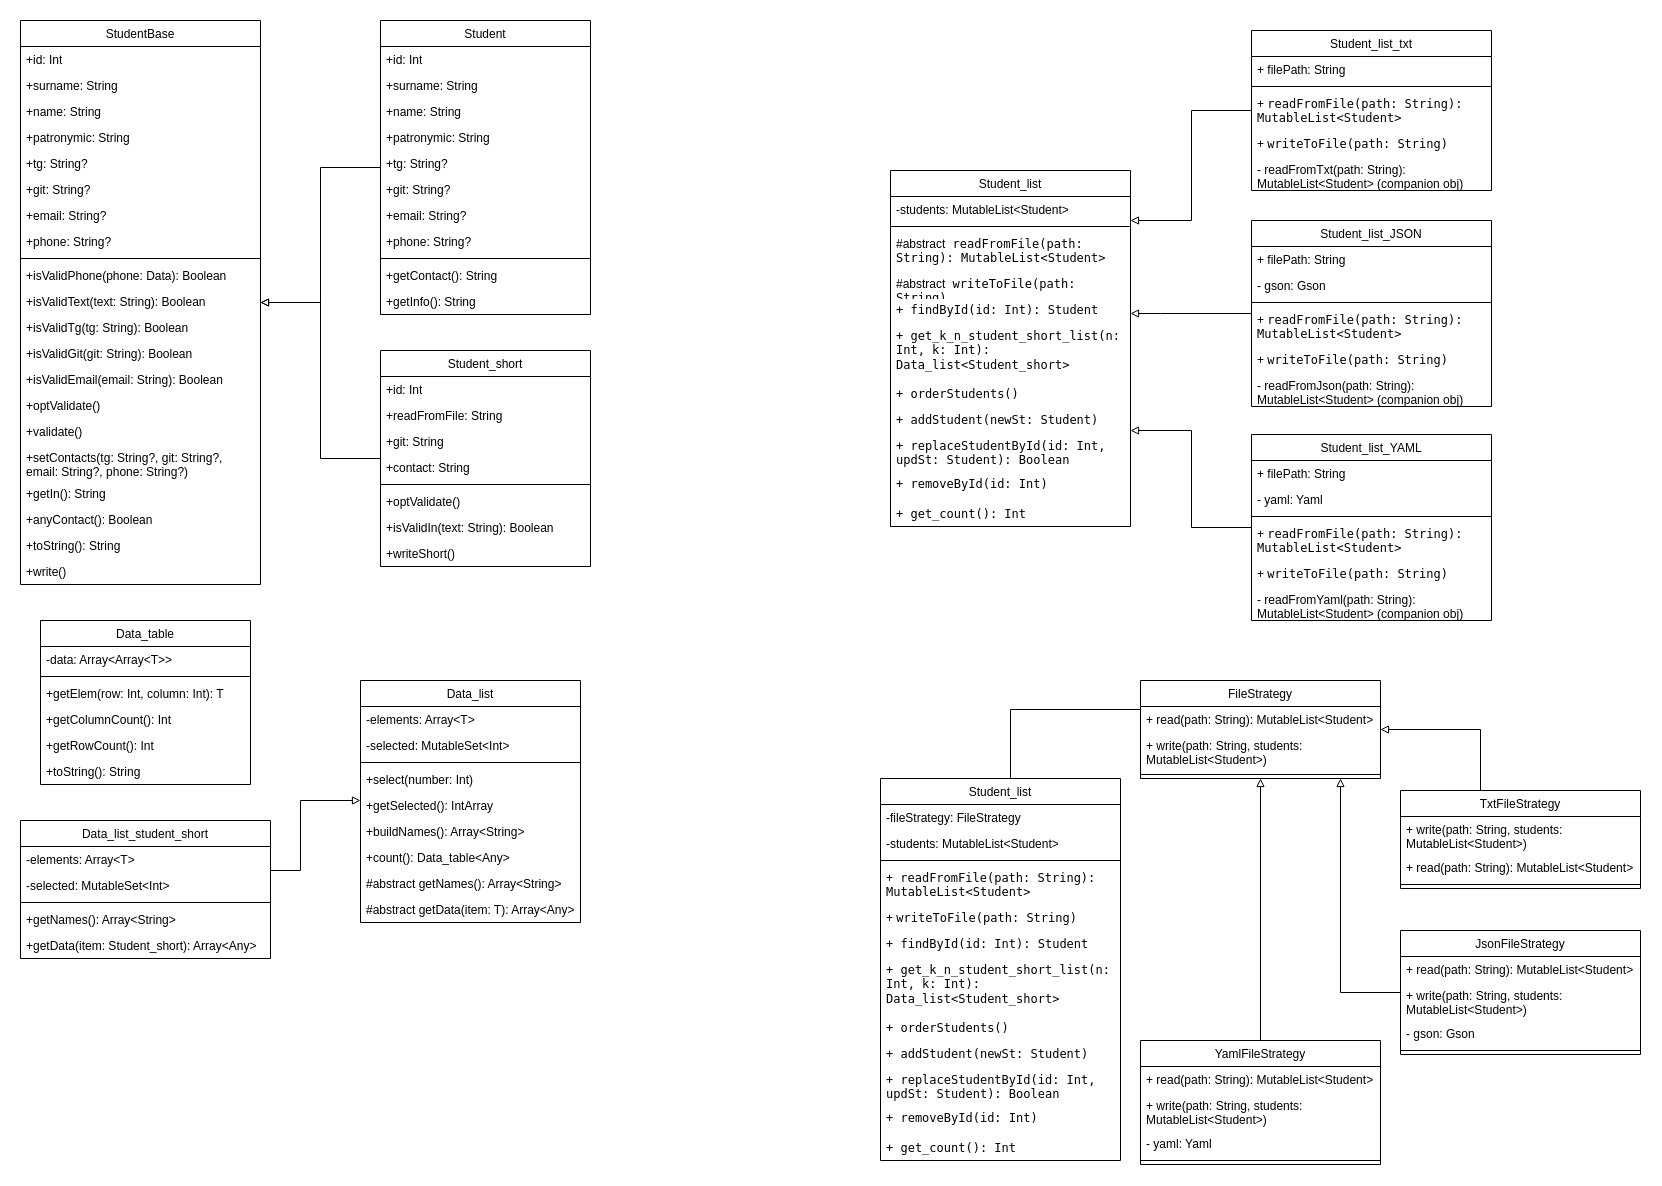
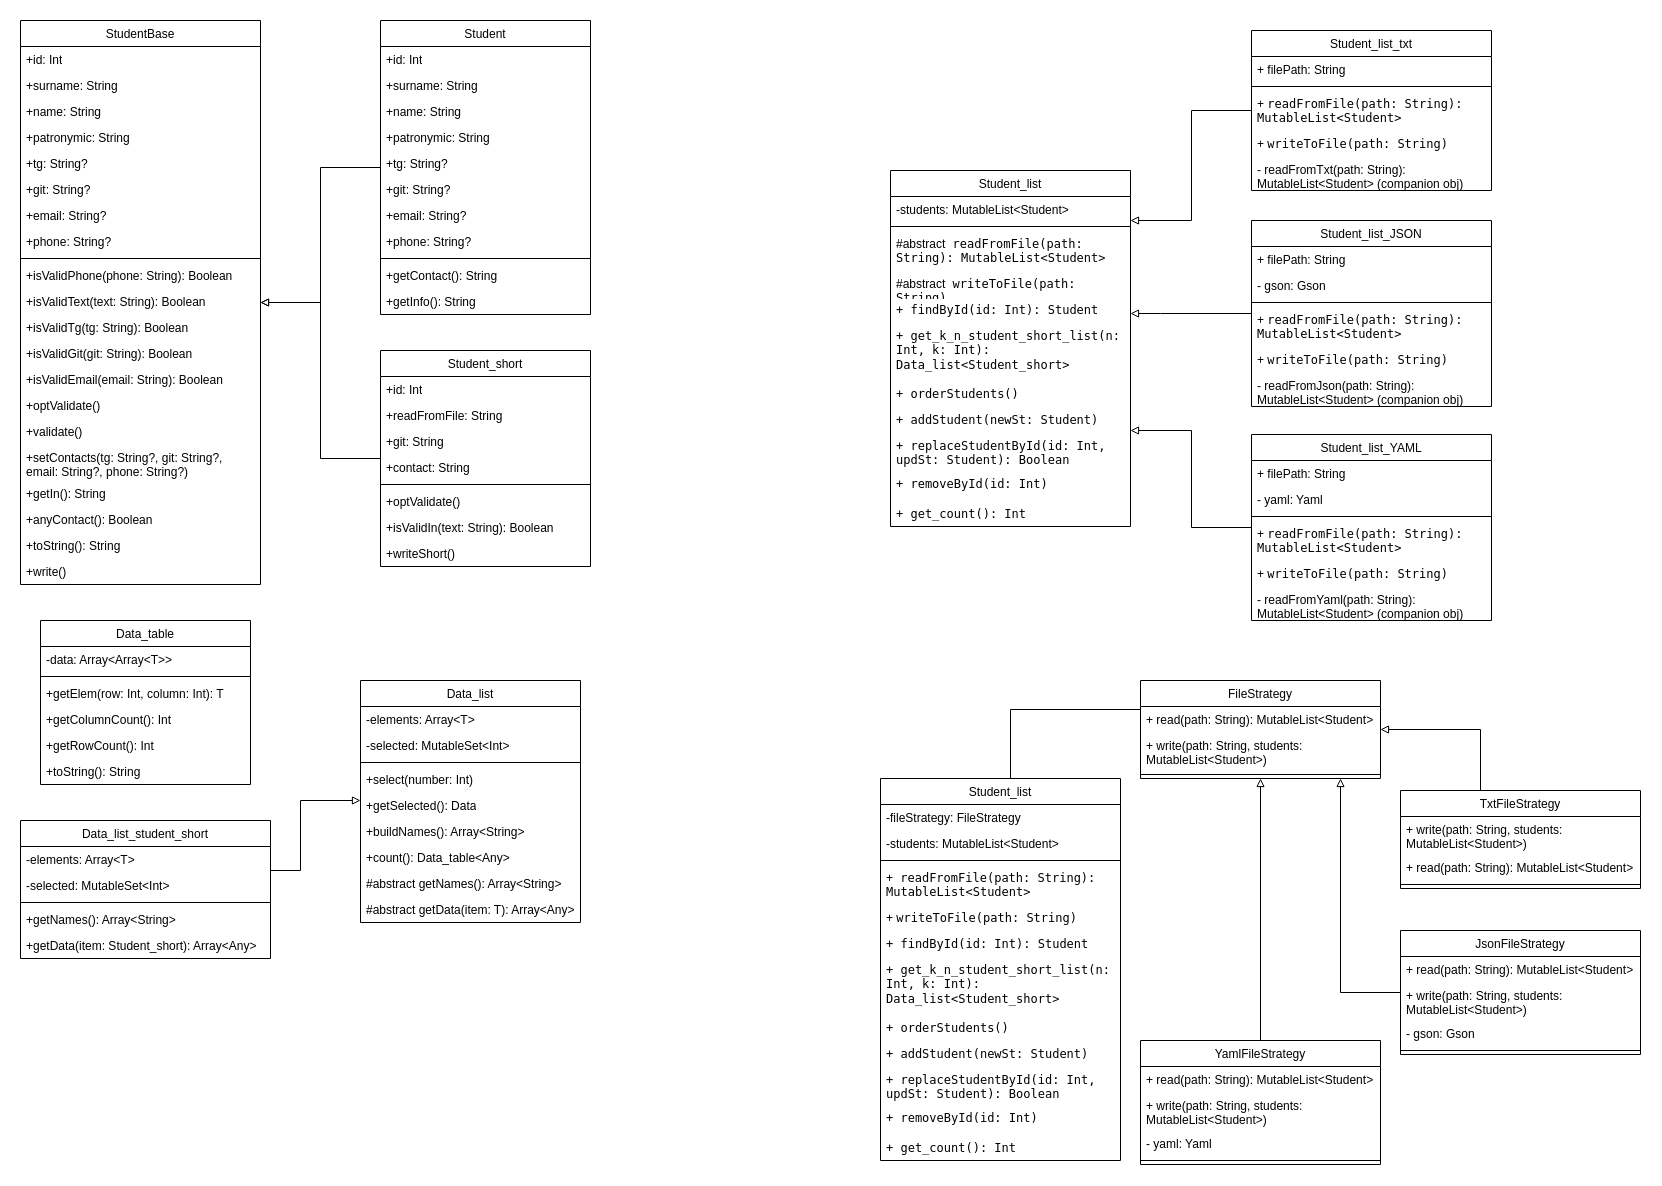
- <mxCell id="25" value="&lt;div&gt;+isValidPhone(phone: Data): Boolean&lt;br&gt;&lt;/div&gt;" style="text;strokeColor=none;fillColor=none;align=left;verticalAlign=top;spacingLeft=4;spacingRight=4;overflow=hidden;rotatable=0;points=[[0,0.5],[1,0.5]];portConstraint=eastwest;whiteSpace=wrap;html=1;" parent="15" vertex="1"><mxGeometry y="242" width="240" height="26" as="geometry" /></mxCell>
+ <mxCell id="25" value="&lt;div&gt;+isValidPhone(phone: String): Boolean&lt;br&gt;&lt;/div&gt;" style="text;strokeColor=none;fillColor=none;align=left;verticalAlign=top;spacingLeft=4;spacingRight=4;overflow=hidden;rotatable=0;points=[[0,0.5],[1,0.5]];portConstraint=eastwest;whiteSpace=wrap;html=1;" parent="15" vertex="1"><mxGeometry y="242" width="240" height="26" as="geometry" /></mxCell>
- <mxCell id="59" value="+getSelected(): IntArray" style="text;strokeColor=none;fillColor=none;align=left;verticalAlign=top;spacingLeft=4;spacingRight=4;overflow=hidden;rotatable=0;points=[[0,0.5],[1,0.5]];portConstraint=eastwest;whiteSpace=wrap;html=1;" parent="54" vertex="1"><mxGeometry y="112" width="220" height="26" as="geometry" /></mxCell>
+ <mxCell id="59" value="+getSelected(): Data" style="text;strokeColor=none;fillColor=none;align=left;verticalAlign=top;spacingLeft=4;spacingRight=4;overflow=hidden;rotatable=0;points=[[0,0.5],[1,0.5]];portConstraint=eastwest;whiteSpace=wrap;html=1;" parent="54" vertex="1"><mxGeometry y="112" width="220" height="26" as="geometry" /></mxCell>
